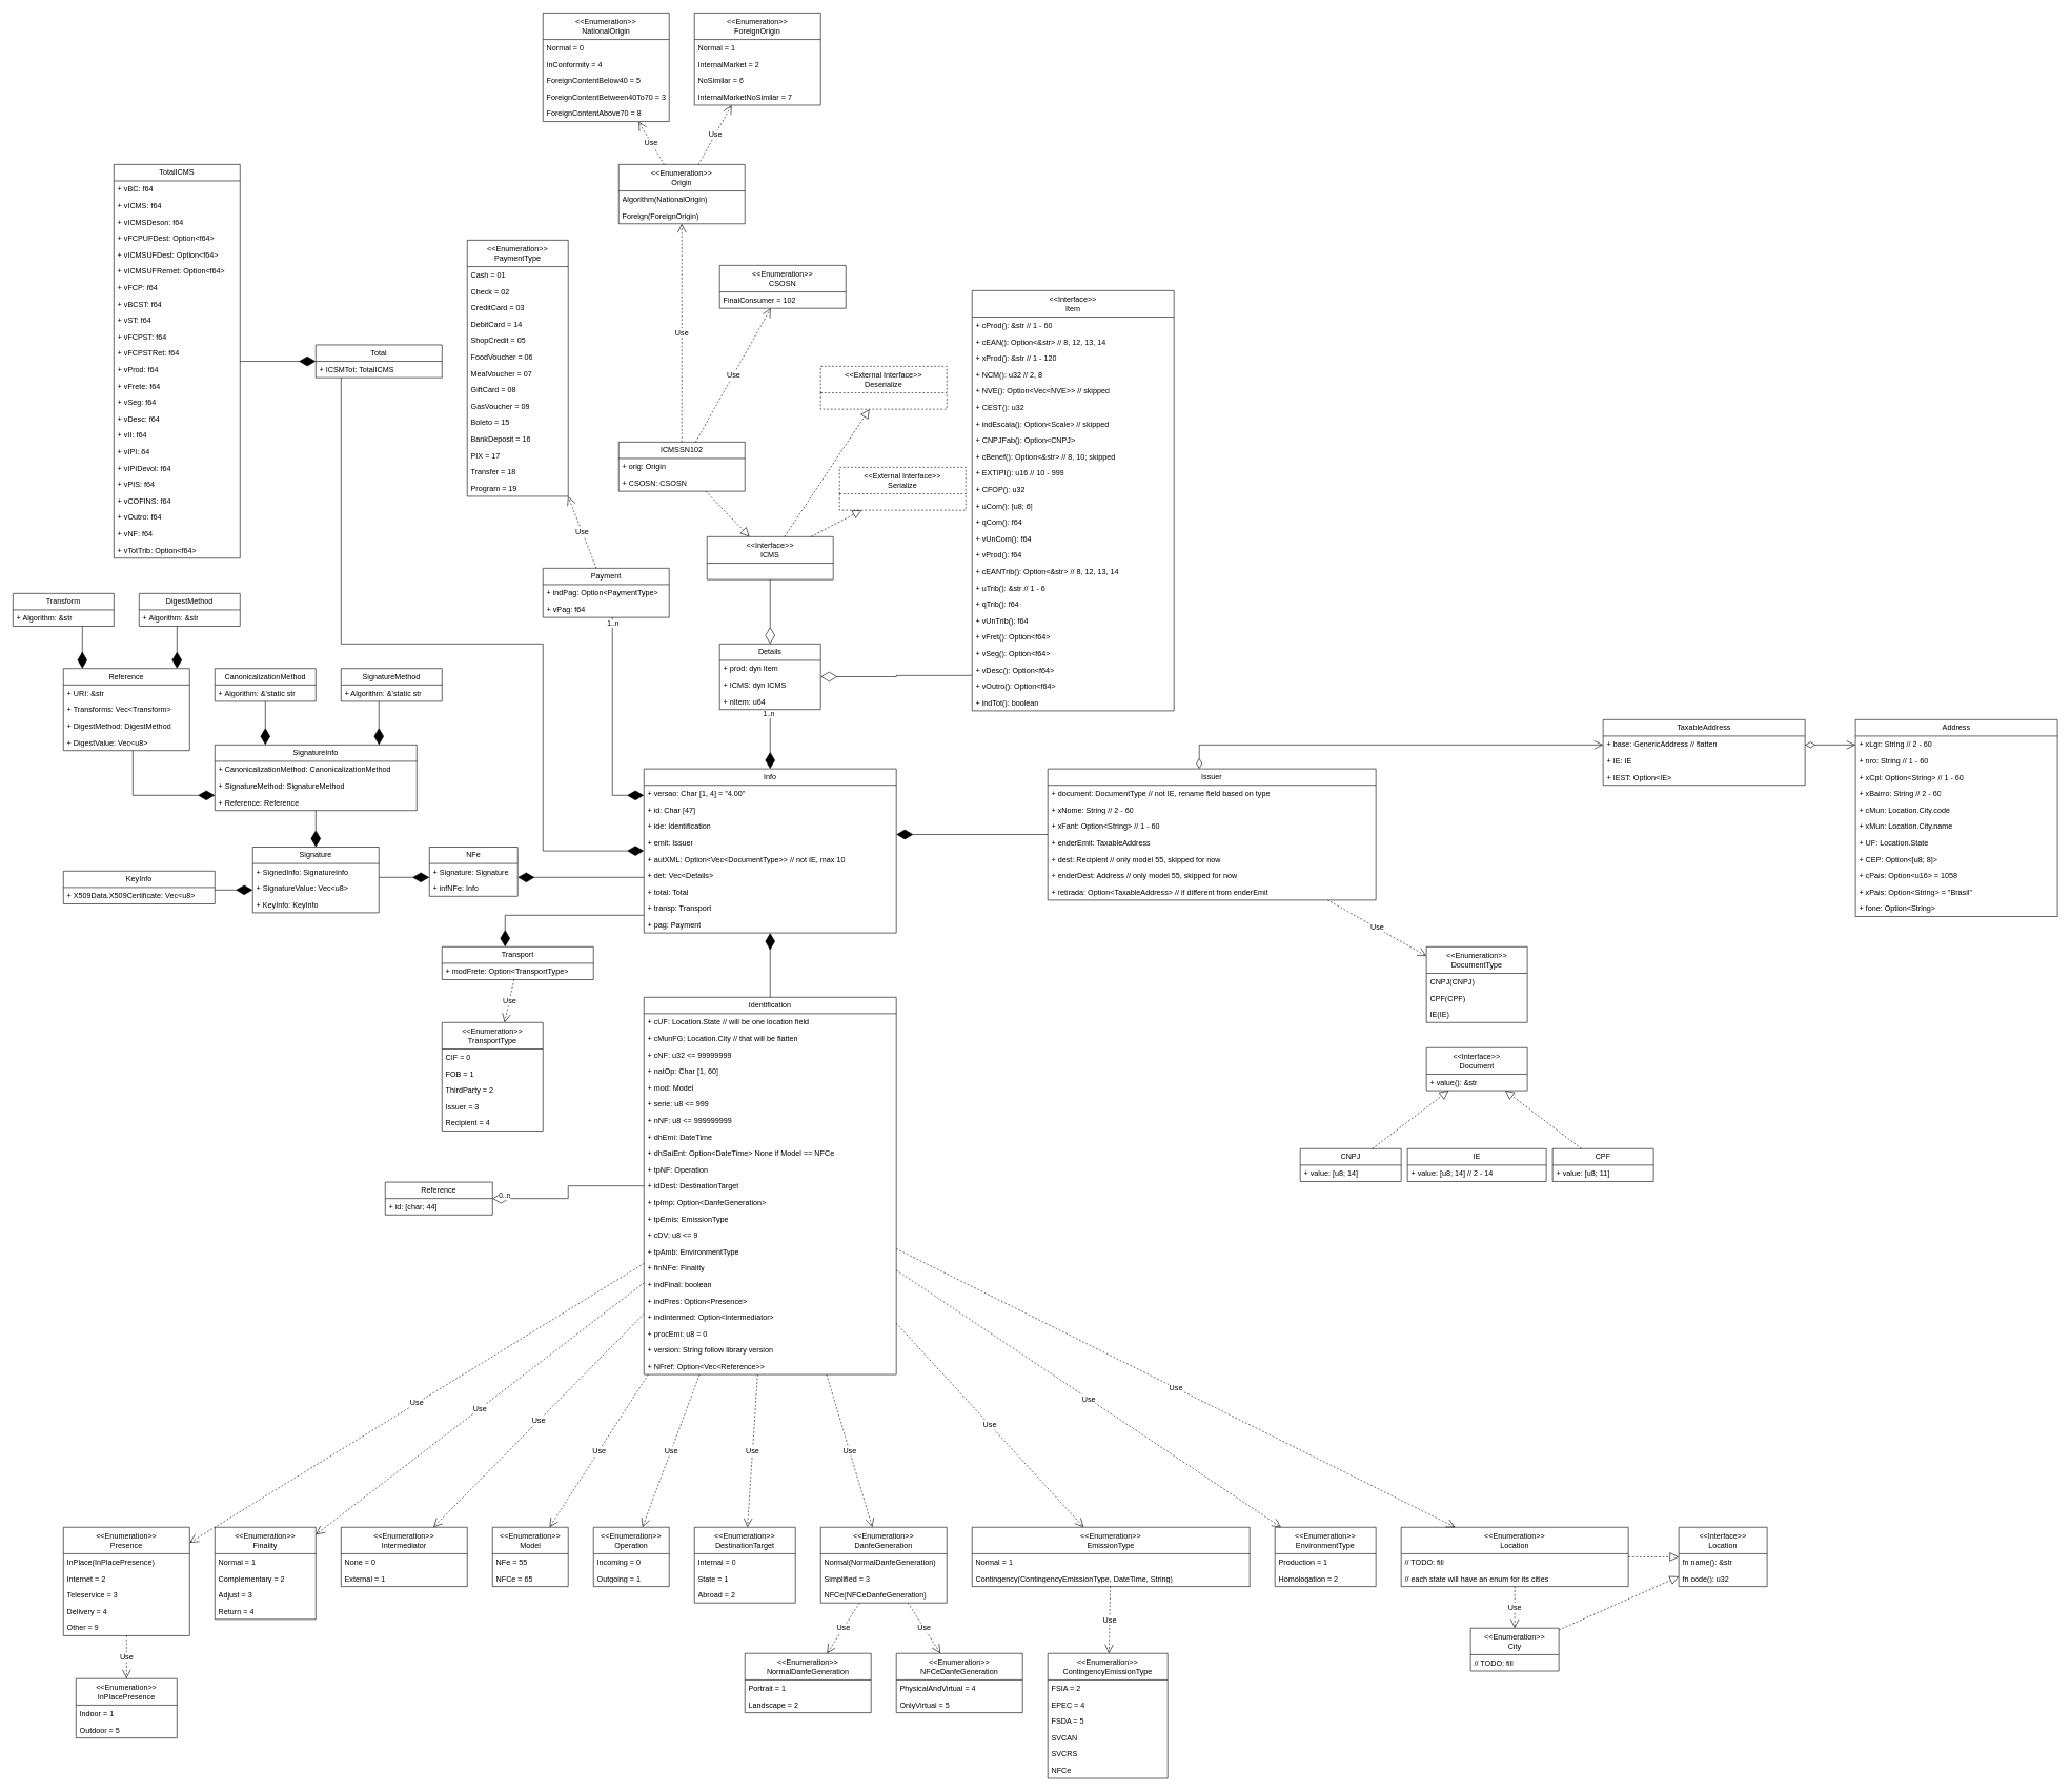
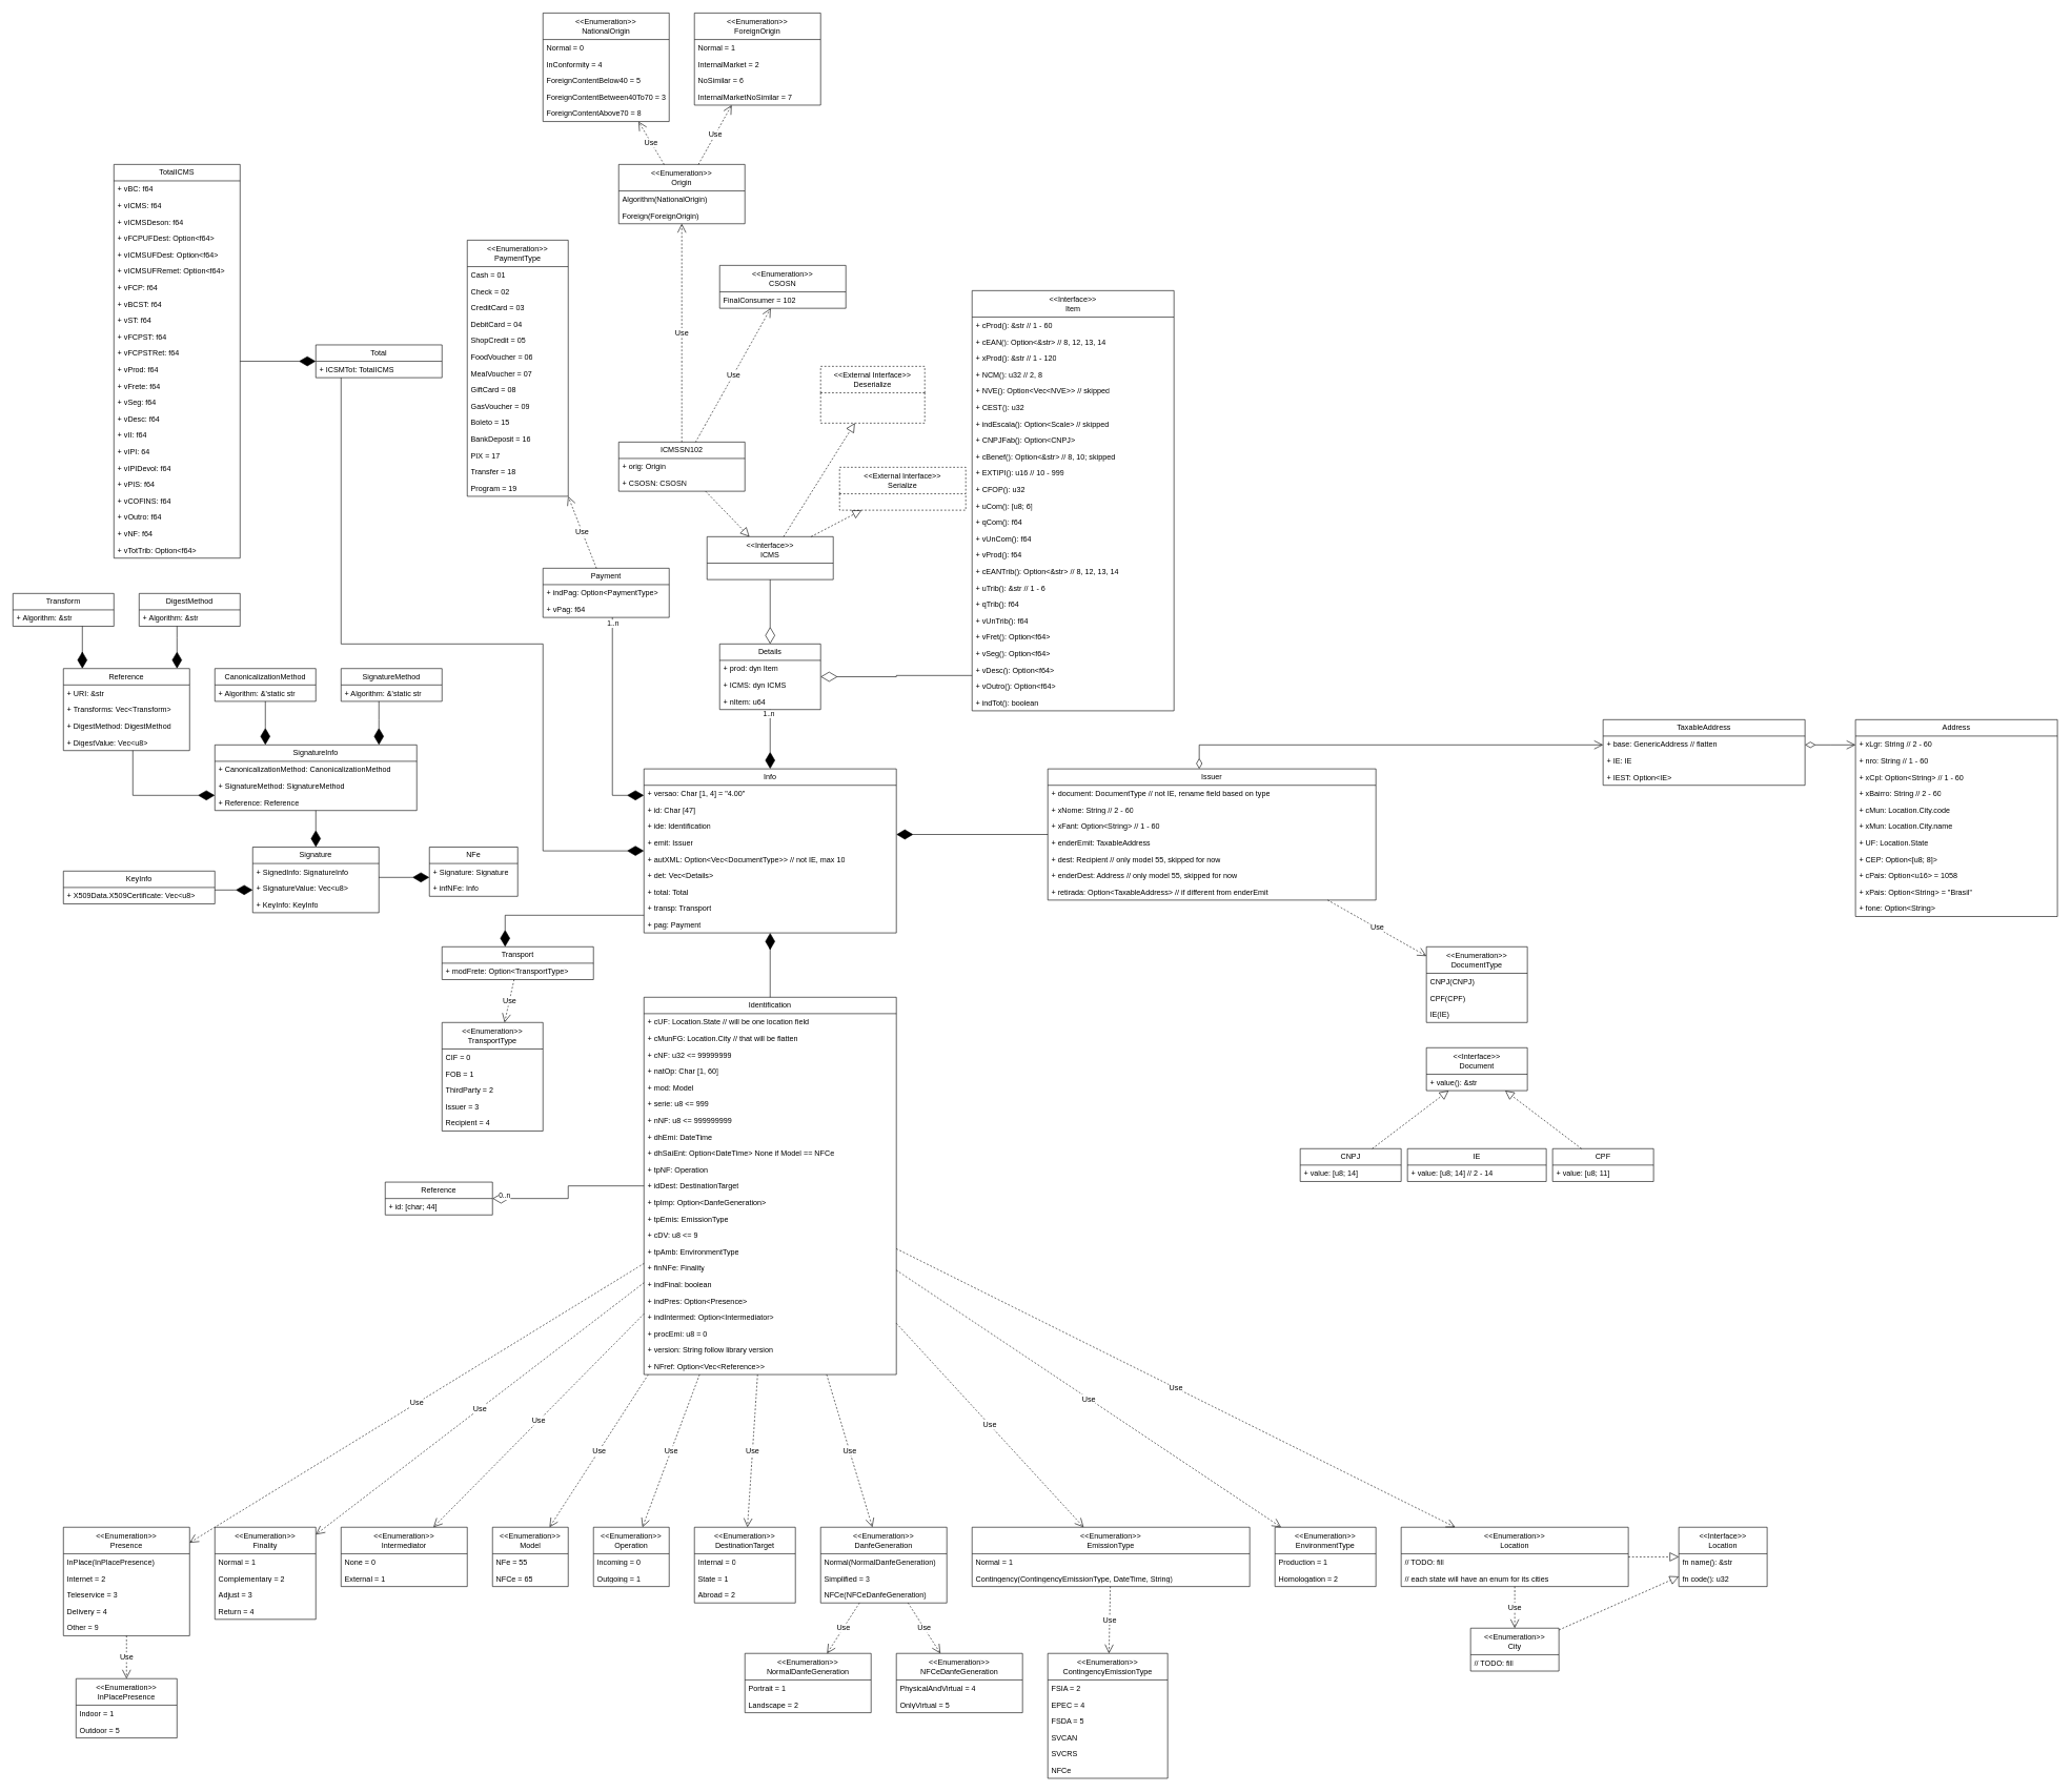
- <mxCell id="240" value="DebitCard = 14" style="text;strokeColor=none;fillColor=none;align=left;verticalAlign=top;spacingLeft=4;spacingRight=4;overflow=hidden;rotatable=0;points=[[0,0.5],[1,0.5]];portConstraint=eastwest;whiteSpace=wrap;html=1;" parent="236" vertex="1"><mxGeometry y="120" width="160" height="26" as="geometry" /></mxCell>
+ <mxCell id="240" value="DebitCard = 04" style="text;strokeColor=none;fillColor=none;align=left;verticalAlign=top;spacingLeft=4;spacingRight=4;overflow=hidden;rotatable=0;points=[[0,0.5],[1,0.5]];portConstraint=eastwest;whiteSpace=wrap;html=1;" parent="236" vertex="1"><mxGeometry y="120" width="160" height="26" as="geometry" /></mxCell>
- <mxCell id="291" value="&amp;lt;&amp;lt;External Interface&amp;gt;&amp;gt;&lt;div&gt;Deserialize&lt;/div&gt;" style="swimlane;fontStyle=0;childLayout=stackLayout;horizontal=1;startSize=42;fillColor=none;horizontalStack=0;resizeParent=1;resizeParentMax=0;resizeLast=0;collapsible=1;marginBottom=0;whiteSpace=wrap;html=1;dashed=1;" vertex="1" parent="1"><mxGeometry x="1300" y="580" width="200" height="68" as="geometry" /></mxCell>
+ <mxCell id="291" value="&amp;lt;&amp;lt;External Interface&amp;gt;&amp;gt;&lt;div&gt;Deserialize&lt;/div&gt;" style="swimlane;fontStyle=0;childLayout=stackLayout;horizontal=1;startSize=42;fillColor=none;horizontalStack=0;resizeParent=1;resizeParentMax=0;resizeLast=0;collapsible=1;marginBottom=0;whiteSpace=wrap;html=1;dashed=1;" vertex="1" parent="1"><mxGeometry x="1300" y="580" width="165" height="90" as="geometry" /></mxCell>
- <mxCell id="18" value="" style="endArrow=diamondThin;endFill=1;endSize=24;html=1;rounded=0;fontSize=12;edgeStyle=orthogonalEdgeStyle;" parent="1" source="5" target="2" edge="1"><mxGeometry width="160" relative="1" as="geometry"><mxPoint x="1050" y="1690" as="sourcePoint" /><mxPoint x="1210" y="1690" as="targetPoint" /><Array as="points"><mxPoint x="930" y="1390" /><mxPoint x="930" y="1390" /></Array></mxGeometry></mxCell>
